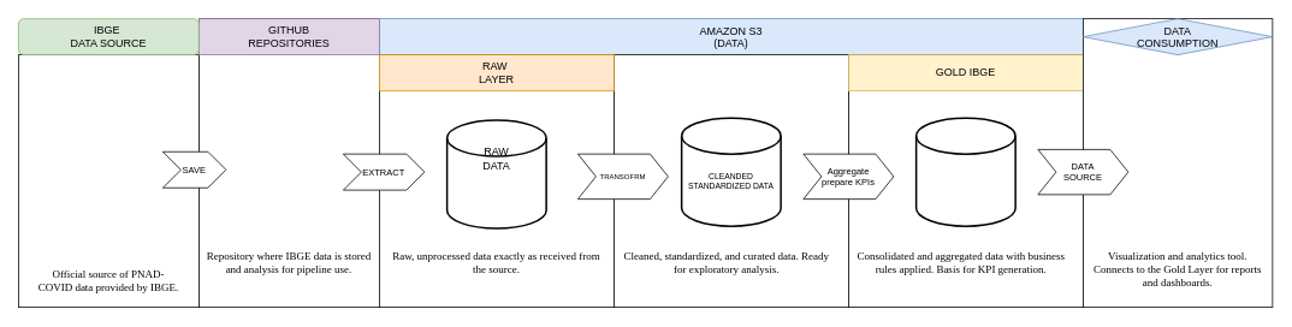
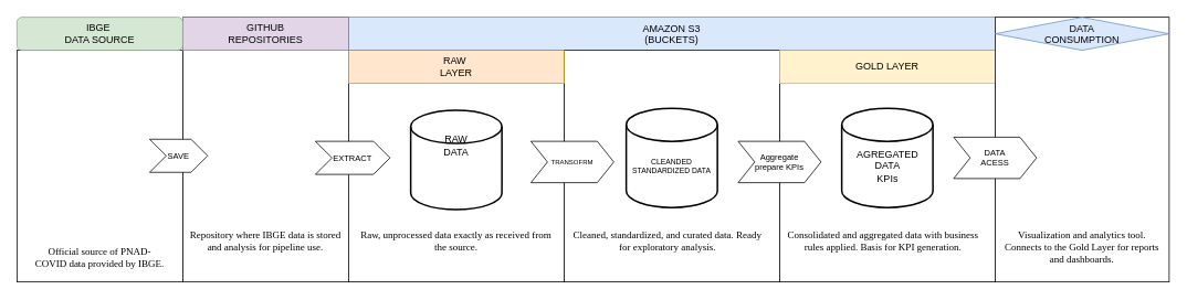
- <mxCell id="5" value="AMAZON S3&lt;br&gt;(DATA)" style="rounded=0;whiteSpace=wrap;html=1;verticalAlign=top;fillColor=#dae8fc;strokeColor=#6c8ebf;" vertex="1" parent="1"><mxGeometry x="420" y="20" width="780" height="320" as="geometry" /></mxCell>
+ <mxCell id="5" value="AMAZON S3&lt;br&gt;(BUCKETS)" style="rounded=0;whiteSpace=wrap;html=1;verticalAlign=top;fillColor=#dae8fc;strokeColor=#6c8ebf;" vertex="1" parent="1"><mxGeometry x="420" y="20" width="780" height="320" as="geometry" /></mxCell>
- <mxCell id="11" value="GOLD IBGE" style="rounded=0;whiteSpace=wrap;html=1;fillColor=#fff2cc;strokeColor=#d6b656;" vertex="1" parent="1"><mxGeometry x="940" y="60" width="260" height="40" as="geometry" /></mxCell>
+ <mxCell id="11" value="GOLD LAYER" style="rounded=0;whiteSpace=wrap;html=1;fillColor=#fff2cc;strokeColor=#d6b656;" vertex="1" parent="1"><mxGeometry x="940" y="60" width="260" height="40" as="geometry" /></mxCell>
- <mxCell id="25" value="&lt;div style=&quot;font-size: 10px;&quot;&gt;DATA&lt;br&gt;SOURCE&lt;/div&gt;" style="shape=step;perimeter=stepPerimeter;whiteSpace=wrap;html=1;fixedSize=1;fontSize=10;" vertex="1" parent="1"><mxGeometry x="1150" y="165" width="100" height="50" as="geometry" /></mxCell>
+ <mxCell id="25" value="&lt;div style=&quot;font-size: 10px;&quot;&gt;DATA&lt;br&gt;ACESS&lt;/div&gt;" style="shape=step;perimeter=stepPerimeter;whiteSpace=wrap;html=1;fixedSize=1;fontSize=10;" vertex="1" parent="1"><mxGeometry x="1150" y="165" width="100" height="50" as="geometry" /></mxCell>
+ <mxCell id="21" value="AGREGATED DATA&lt;br&gt;KPIs" style="text;html=1;align=center;verticalAlign=middle;whiteSpace=wrap;rounded=0;" vertex="1" parent="1"><mxGeometry x="1018.75" y="165" width="102.5" height="70" as="geometry" /></mxCell>
